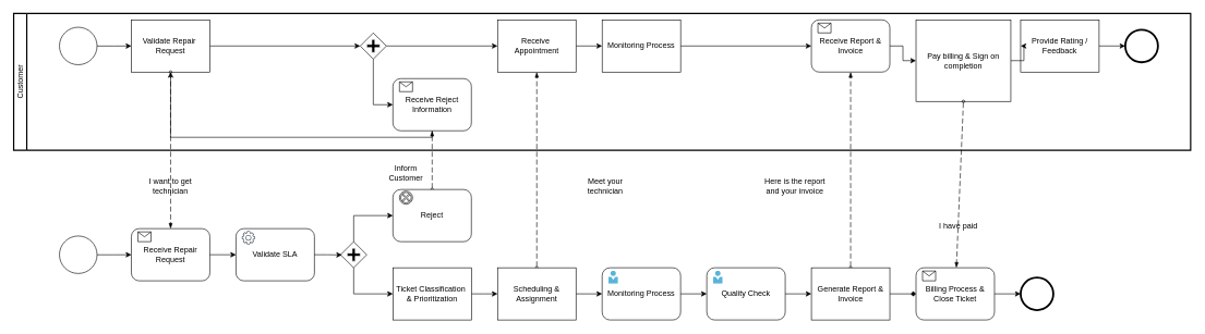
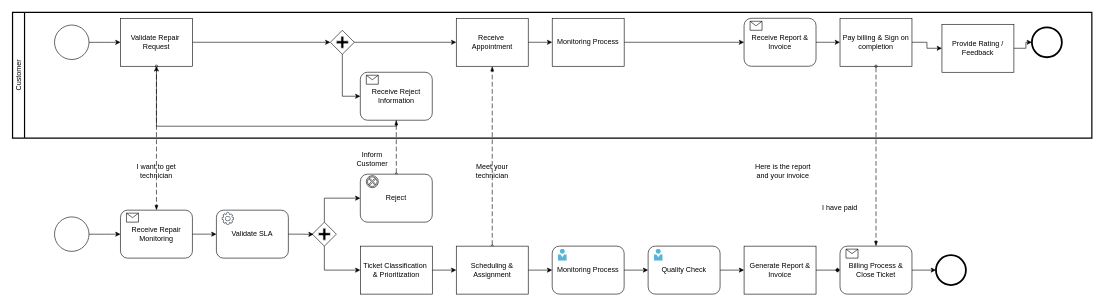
- <mxCell id="50" value="Provide Rating / Feedback" style="points=[[0.25,0,0],[0.5,0,0],[0.75,0,0],[1,0.25,0],[1,0.5,0],[1,0.75,0],[0.75,1,0],[0.5,1,0],[0.25,1,0],[0,0.75,0],[0,0.5,0],[0,0.25,0]];shape=mxgraph.bpmn.task2;whiteSpace=wrap;rectStyle=rounded;size=10;html=1;container=1;expand=0;collapsible=0;taskMarker=user;" vertex="1" parent="28"><mxGeometry x="1540" y="10" width="120" height="80" as="geometry" /></mxCell>
+ <mxCell id="50" value="Provide Rating / Feedback" style="points=[[0.25,0,0],[0.5,0,0],[0.75,0,0],[1,0.25,0],[1,0.5,0],[1,0.75,0],[0.75,1,0],[0.5,1,0],[0.25,1,0],[0,0.75,0],[0,0.5,0],[0,0.25,0]];shape=mxgraph.bpmn.task2;whiteSpace=wrap;rectStyle=rounded;size=10;html=1;container=1;expand=0;collapsible=0;taskMarker=user;" vertex="1" parent="28"><mxGeometry x="1550" y="20" width="120" height="80" as="geometry" /></mxCell>
- <mxCell id="47" value="Pay billing &amp;amp; Sign on completion" style="points=[[0.25,0,0],[0.5,0,0],[0.75,0,0],[1,0.25,0],[1,0.5,0],[1,0.75,0],[0.75,1,0],[0.5,1,0],[0.25,1,0],[0,0.75,0],[0,0.5,0],[0,0.25,0]];shape=mxgraph.bpmn.task2;whiteSpace=wrap;rectStyle=rounded;size=10;html=1;container=1;expand=0;collapsible=0;taskMarker=send;" vertex="1" parent="28"><mxGeometry x="1380" y="10" width="145" height="125" as="geometry" /></mxCell>
+ <mxCell id="47" value="Pay billing &amp;amp; Sign on completion" style="points=[[0.25,0,0],[0.5,0,0],[0.75,0,0],[1,0.25,0],[1,0.5,0],[1,0.75,0],[0.75,1,0],[0.5,1,0],[0.25,1,0],[0,0.75,0],[0,0.5,0],[0,0.25,0]];shape=mxgraph.bpmn.task2;whiteSpace=wrap;rectStyle=rounded;size=10;html=1;container=1;expand=0;collapsible=0;taskMarker=send;" vertex="1" parent="28"><mxGeometry x="1380" y="10" width="120" height="80" as="geometry" /></mxCell>
- <mxCell id="65" value="Meet your technician" style="text;html=1;strokeColor=none;fillColor=none;align=center;verticalAlign=middle;whiteSpace=wrap;rounded=0;" vertex="1" parent="1"><mxGeometry x="885" y="270" width="80" height="30" as="geometry" /></mxCell>
+ <mxCell id="65" value="Meet your technician" style="text;html=1;strokeColor=none;fillColor=none;align=center;verticalAlign=middle;whiteSpace=wrap;rounded=0;" vertex="1" parent="1"><mxGeometry x="780" y="270" width="80" height="30" as="geometry" /></mxCell>
- <mxCell id="63" value="Here is the report and your invoice" style="text;html=1;strokeColor=none;fillColor=none;align=center;verticalAlign=middle;whiteSpace=wrap;rounded=0;" vertex="1" parent="1"><mxGeometry x="1160" y="270" width="110" height="30" as="geometry" /></mxCell>
+ <mxCell id="63" value="Here is the report and your invoice" style="text;html=1;strokeColor=none;fillColor=none;align=center;verticalAlign=middle;whiteSpace=wrap;rounded=0;" vertex="1" parent="1"><mxGeometry x="1250" y="270" width="110" height="30" as="geometry" /></mxCell>
- <mxCell id="56" value="" style="dashed=1;dashPattern=8 4;endArrow=blockThin;endFill=1;startArrow=oval;startFill=0;endSize=6;startSize=4;html=1;rounded=0;exitX=0.5;exitY=0;exitDx=0;exitDy=0;exitPerimeter=0;" edge="1" parent="1" source="70" target="45"><mxGeometry width="160" relative="1" as="geometry"><mxPoint x="1300" y="380" as="sourcePoint" /><mxPoint x="1299.71" y="230" as="targetPoint" /></mxGeometry></mxCell>
- <mxCell id="64" value="I have paid" style="text;html=1;strokeColor=none;fillColor=none;align=center;verticalAlign=middle;whiteSpace=wrap;rounded=0;" vertex="1" parent="1"><mxGeometry x="1410" y="331.25" width="110" height="30" as="geometry" /></mxCell>
+ <mxCell id="64" value="I have paid" style="text;html=1;strokeColor=none;fillColor=none;align=center;verticalAlign=middle;whiteSpace=wrap;rounded=0;" vertex="1" parent="1"><mxGeometry x="1345" y="331.25" width="110" height="30" as="geometry" /></mxCell>
- <mxCell id="24" value="Receive Repair Request" style="shape=ext;rounded=1;html=1;whiteSpace=wrap;" vertex="1" parent="23"><mxGeometry width="120" height="80" as="geometry" /></mxCell>
+ <mxCell id="24" value="Receive Repair Monitoring" style="shape=ext;rounded=1;html=1;whiteSpace=wrap;" vertex="1" parent="23"><mxGeometry width="120" height="80" as="geometry" /></mxCell>
